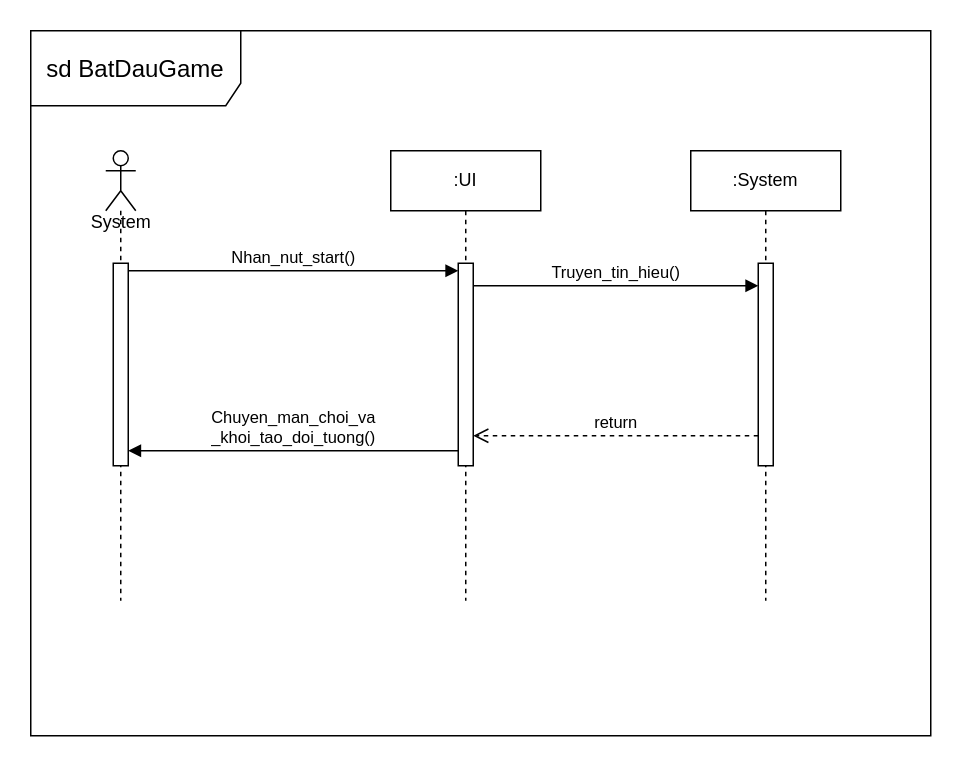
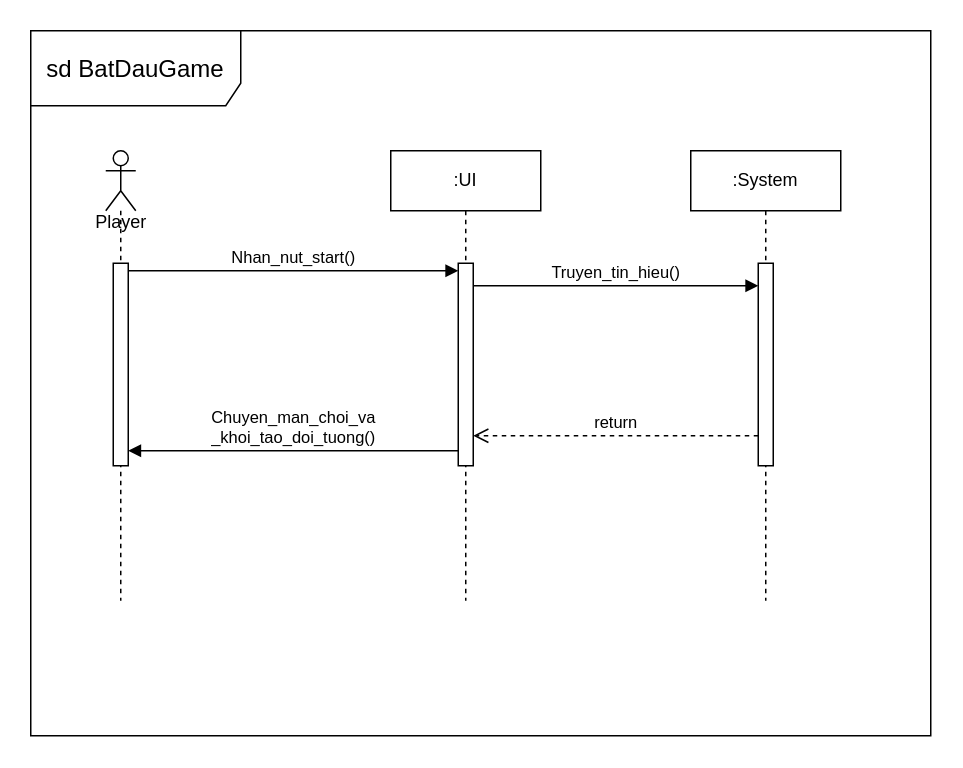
- <mxCell id="9" value="System&lt;div&gt;&lt;br&gt;&lt;/div&gt;" style="text;html=1;align=center;verticalAlign=middle;resizable=0;points=[];autosize=1;strokeColor=none;fillColor=none;" vertex="1" parent="1"><mxGeometry x="50" y="135" width="60" height="40" as="geometry" /></mxCell>
+ <mxCell id="9" value="Player&lt;div&gt;&lt;br&gt;&lt;/div&gt;" style="text;html=1;align=center;verticalAlign=middle;resizable=0;points=[];autosize=1;strokeColor=none;fillColor=none;" vertex="1" parent="1"><mxGeometry x="50" y="135" width="60" height="40" as="geometry" /></mxCell>
